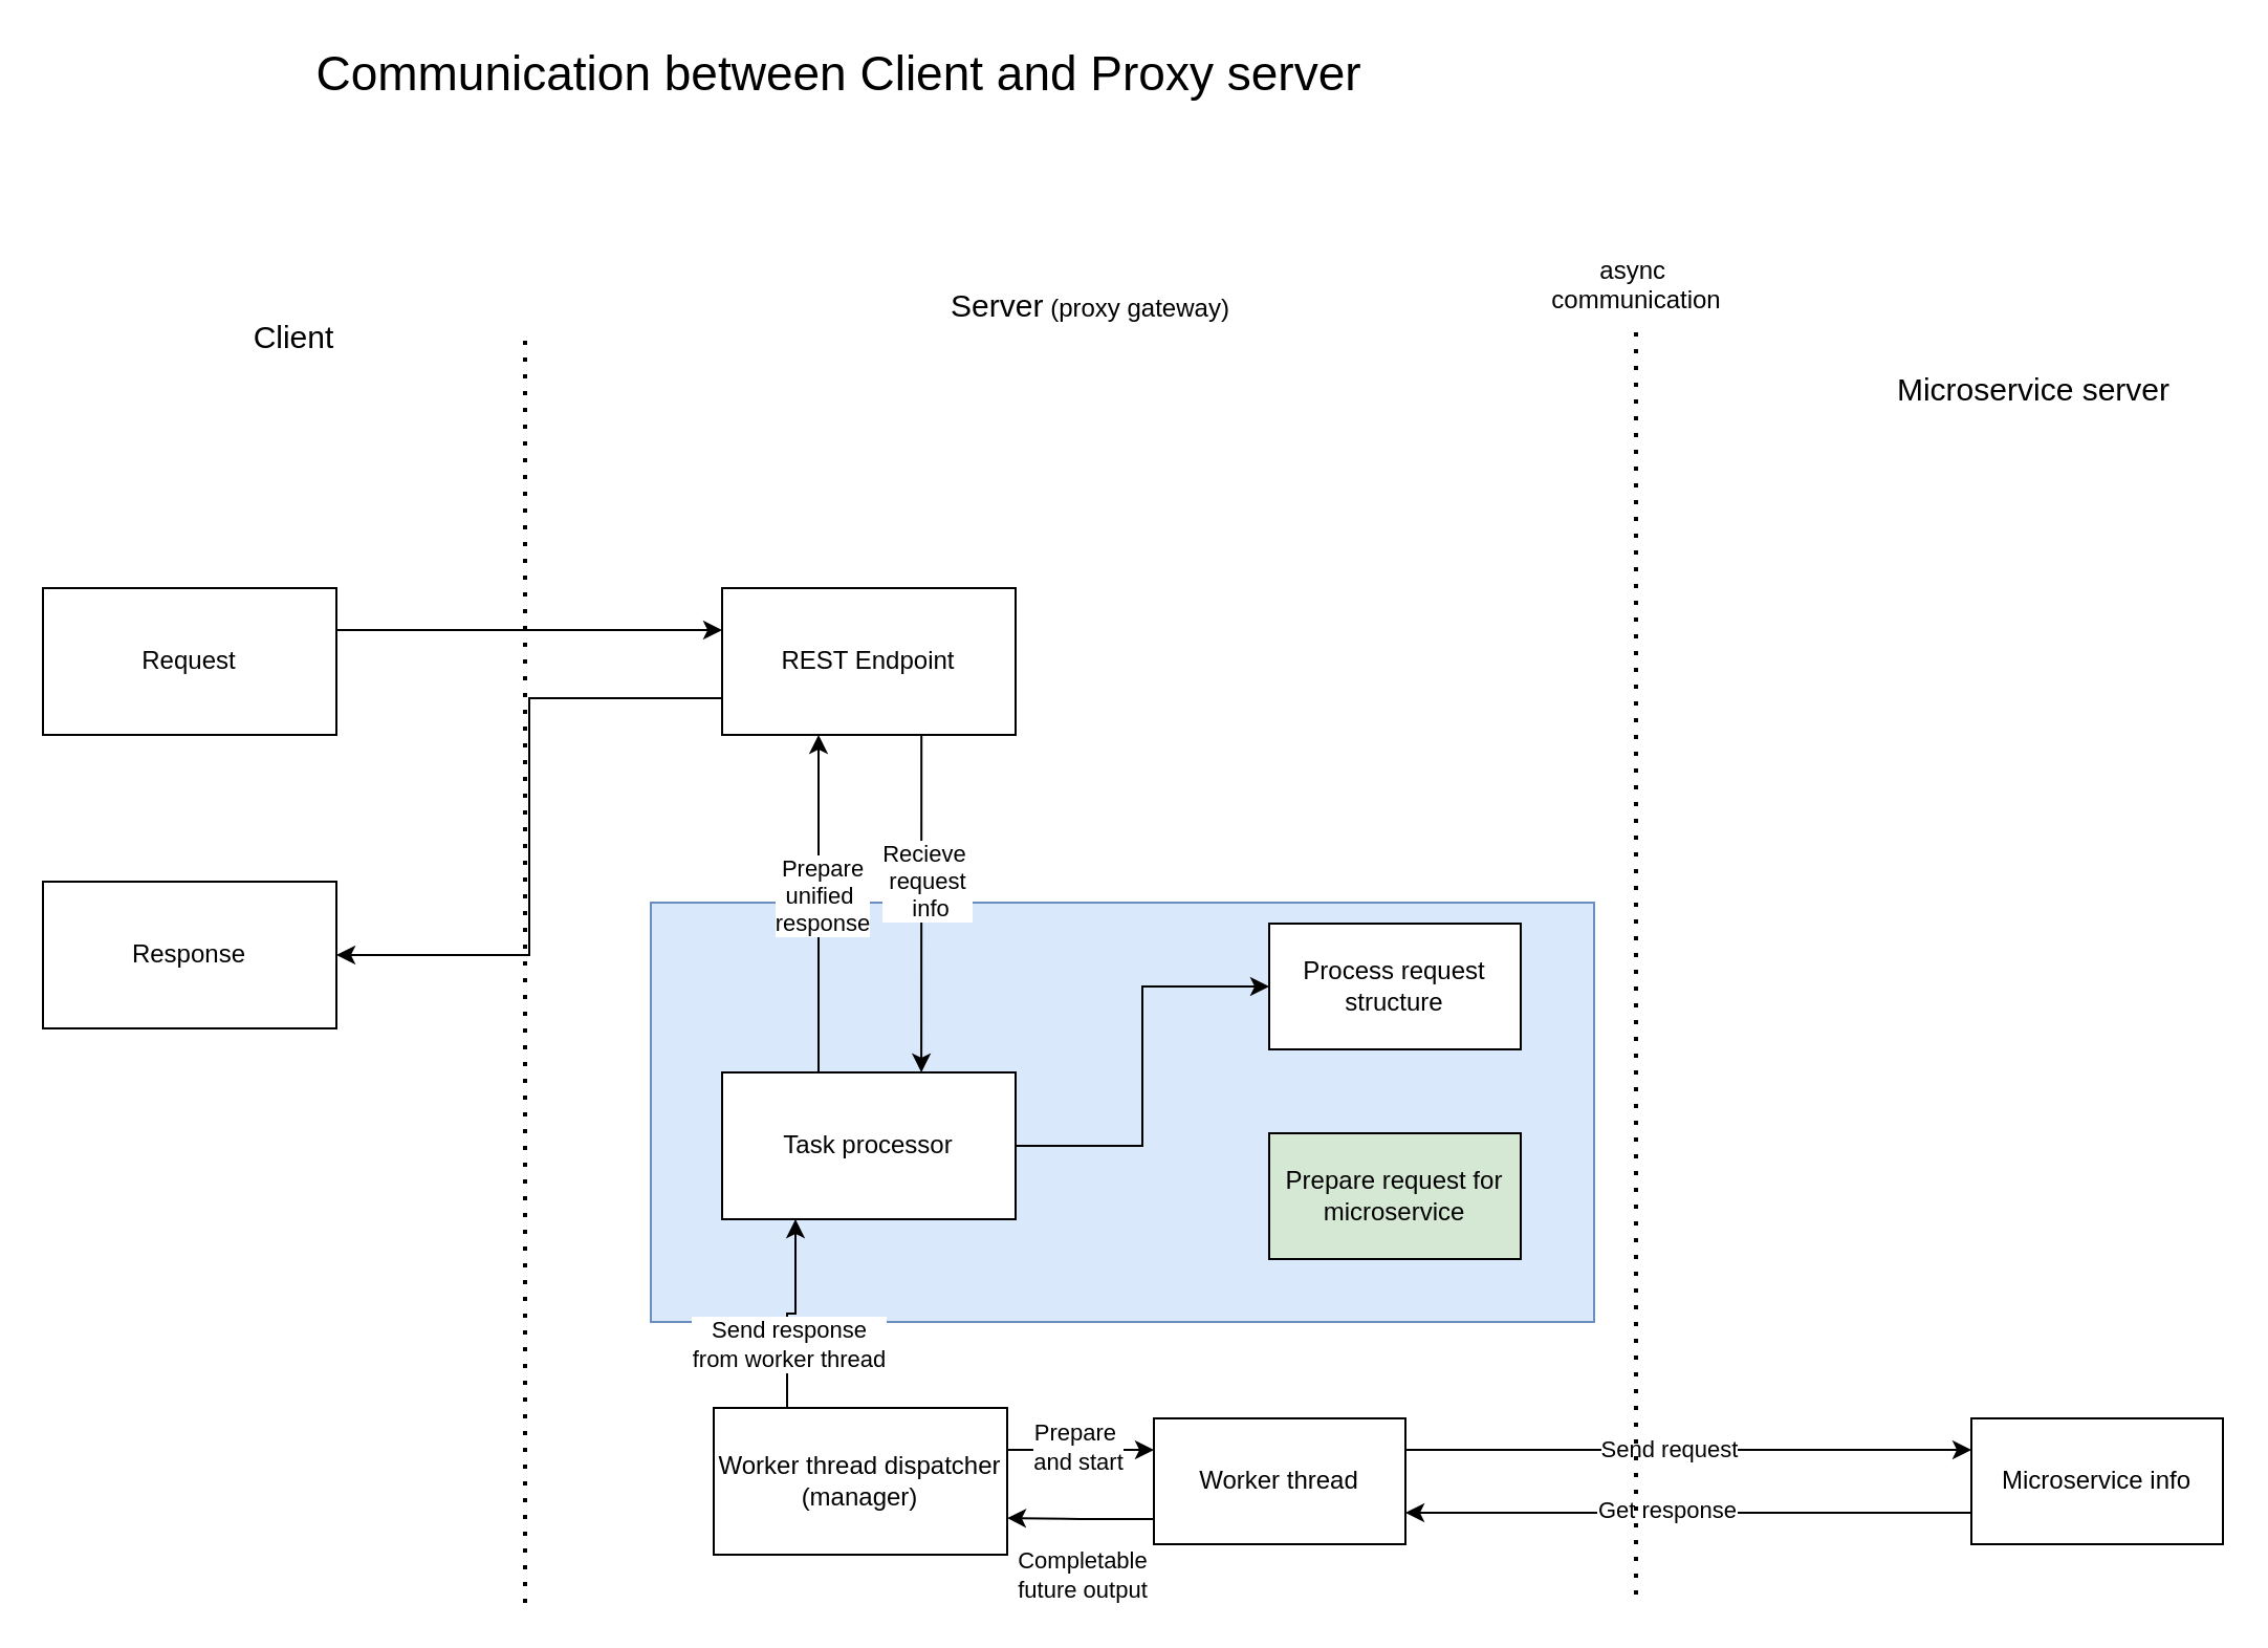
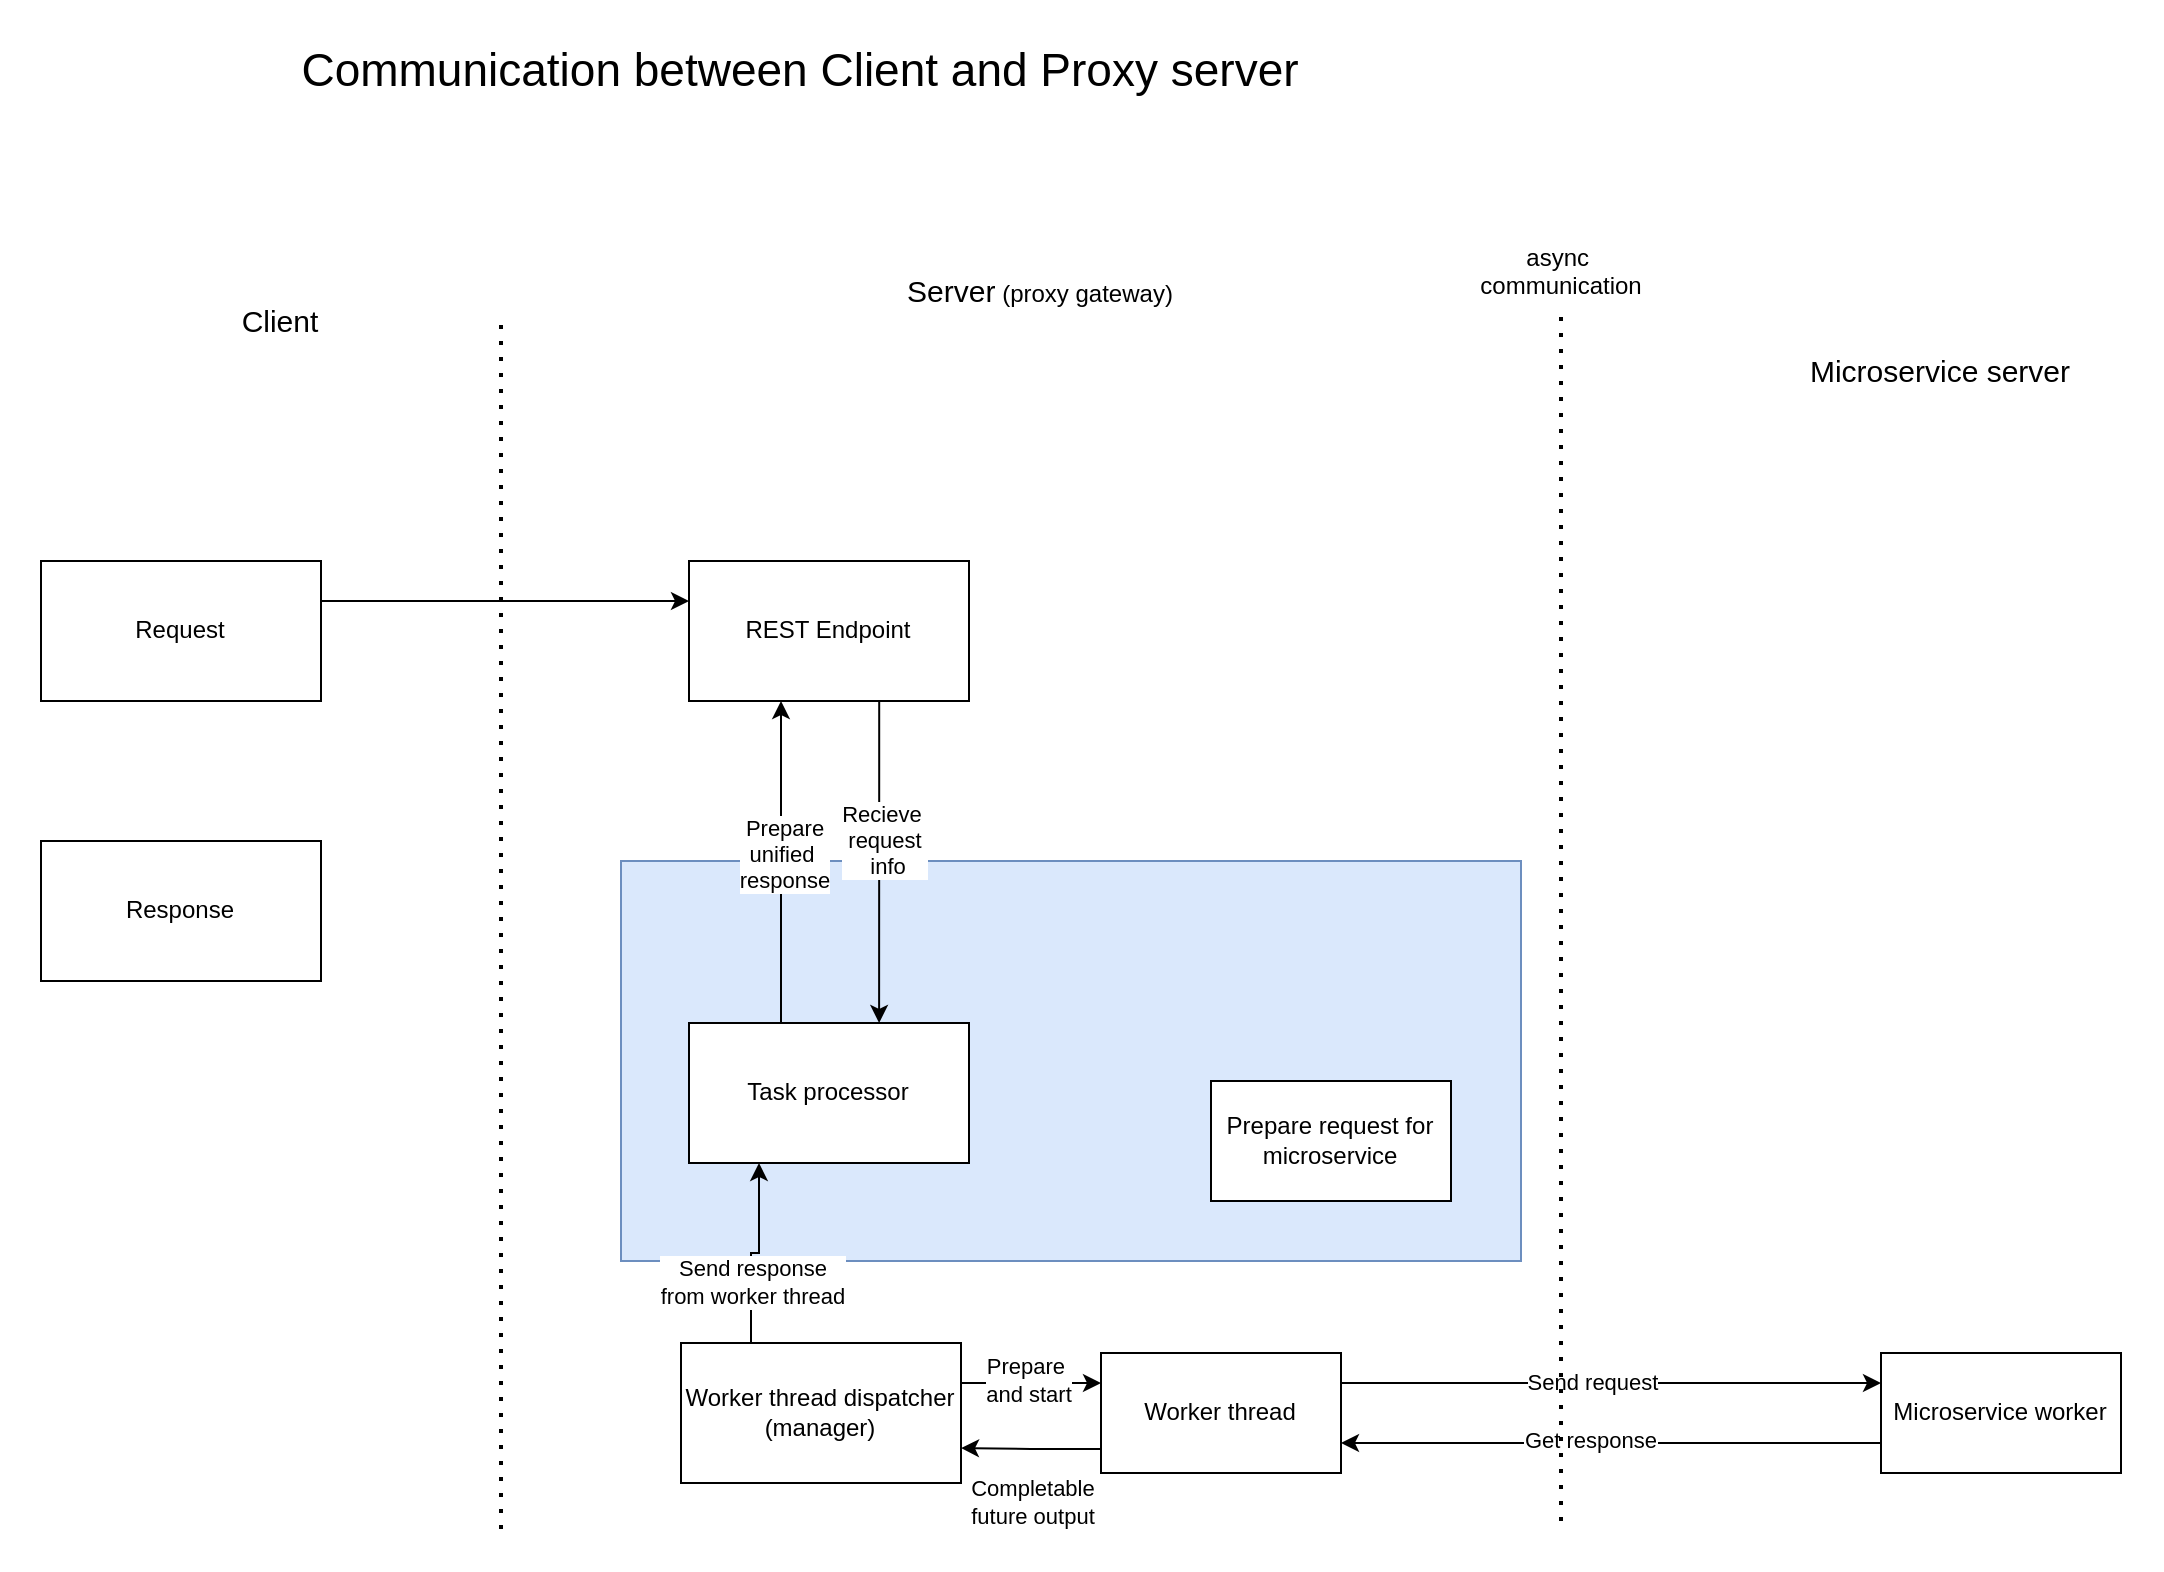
- <mxCell id="45" style="edgeStyle=orthogonalEdgeStyle;rounded=0;orthogonalLoop=1;jettySize=auto;html=1;exitX=0;exitY=0.75;exitDx=0;exitDy=0;entryX=1;entryY=0.5;entryDx=0;entryDy=0;" edge="1" parent="1" source="9" target="21"><mxGeometry relative="1" as="geometry" /></mxCell>
- <mxCell id="22" value="Process request structure" style="whiteSpace=wrap;html=1;" vertex="1" parent="1"><mxGeometry x="605" y="440" width="120" height="60" as="geometry" /></mxCell>
- <mxCell id="23" value="" style="edgeStyle=orthogonalEdgeStyle;rounded=0;orthogonalLoop=1;jettySize=auto;html=1;entryX=0;entryY=0.5;entryDx=0;entryDy=0;" edge="1" parent="1" source="18" target="22"><mxGeometry relative="1" as="geometry"><mxPoint x="550" y="481" as="targetPoint" /></mxGeometry></mxCell>
- <mxCell id="24" value="Prepare request for microservice" style="whiteSpace=wrap;html=1;fillColor=#d5e8d4;" vertex="1" parent="1"><mxGeometry x="605" y="540" width="120" height="60" as="geometry" /></mxCell>
+ <mxCell id="24" value="Prepare request for microservice" style="whiteSpace=wrap;html=1;" vertex="1" parent="1"><mxGeometry x="605" y="540" width="120" height="60" as="geometry" /></mxCell>
- <mxCell id="37" value="Microservice info" style="whiteSpace=wrap;html=1;" vertex="1" parent="1"><mxGeometry x="940" y="676" width="120" height="60" as="geometry" /></mxCell>
+ <mxCell id="37" value="Microservice worker" style="whiteSpace=wrap;html=1;" vertex="1" parent="1"><mxGeometry x="940" y="676" width="120" height="60" as="geometry" /></mxCell>
